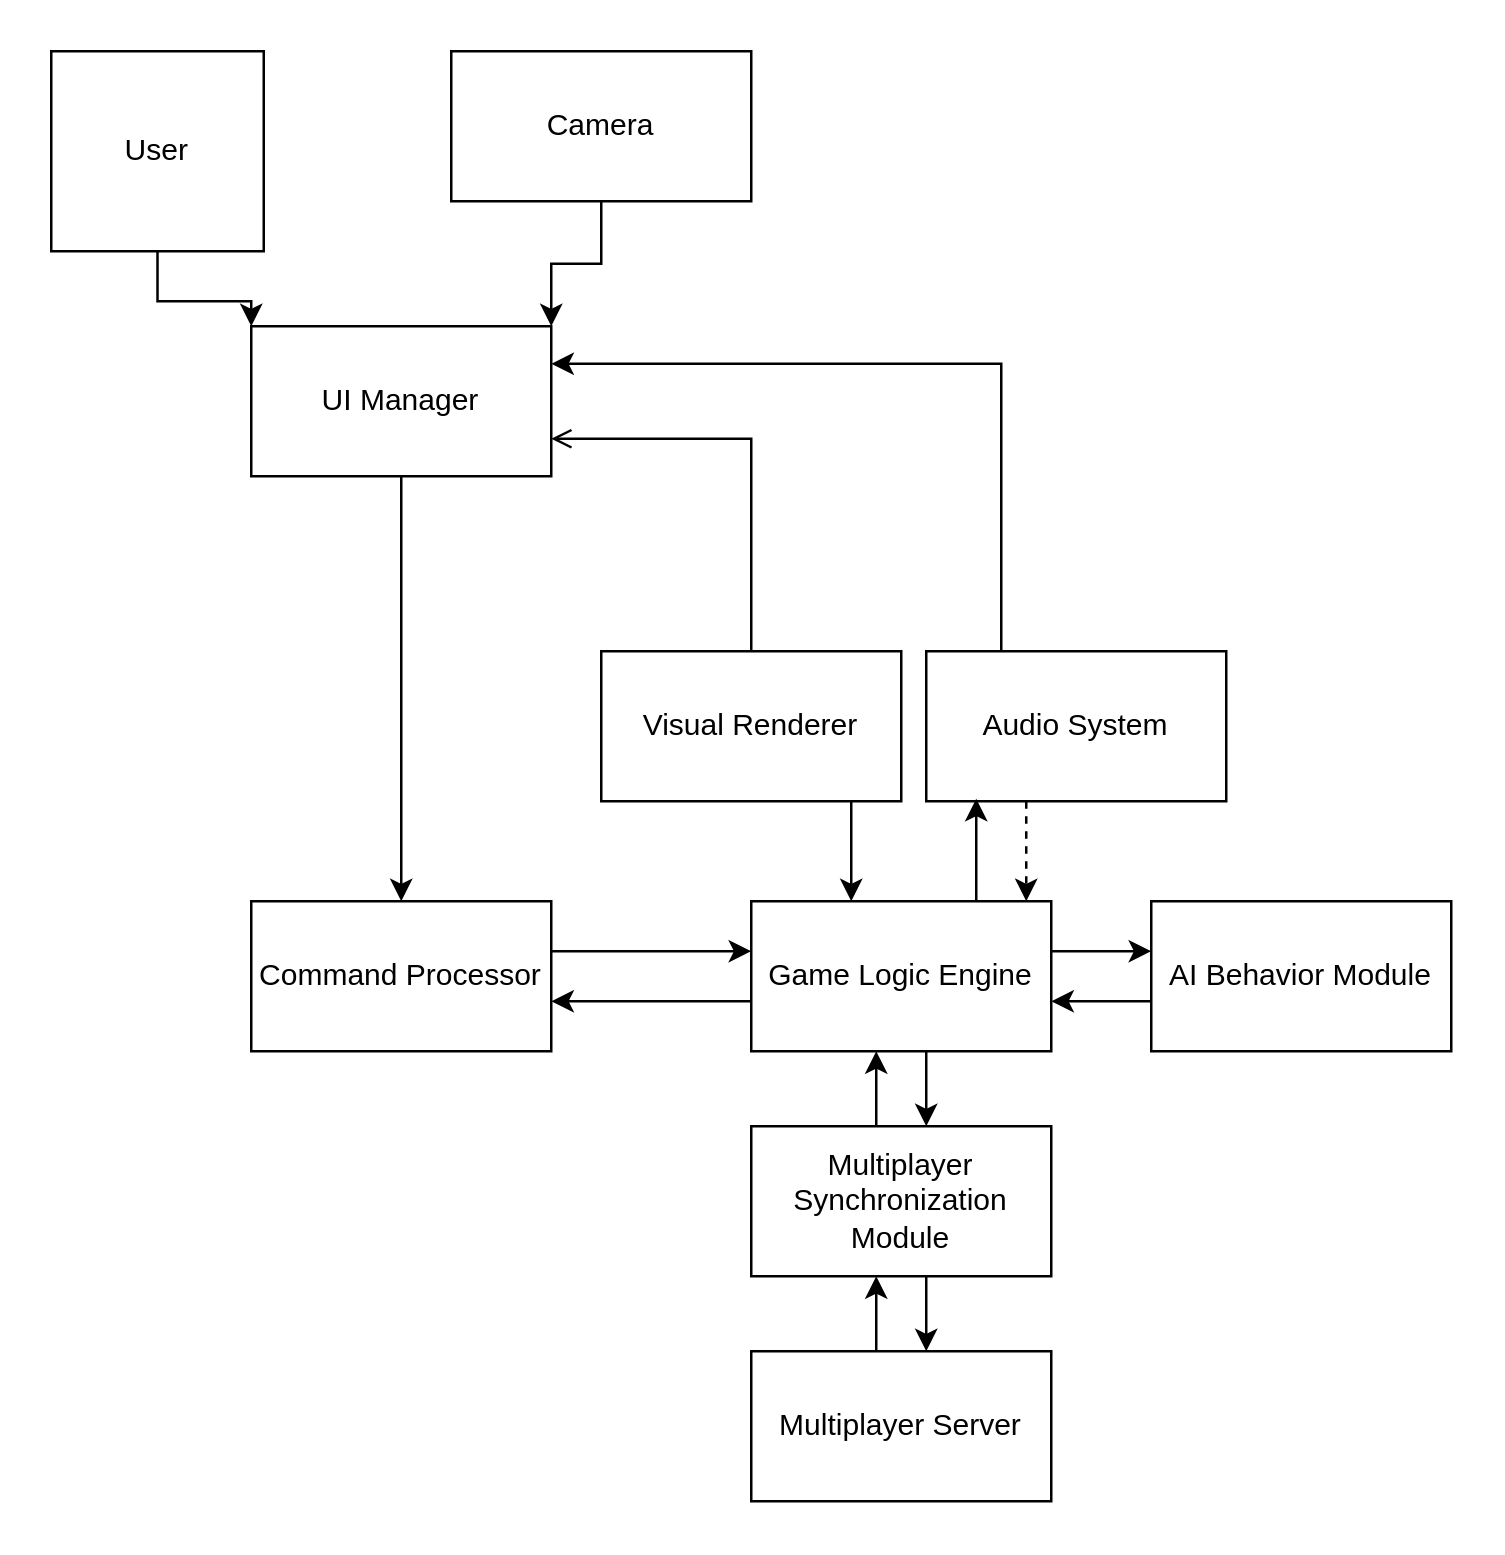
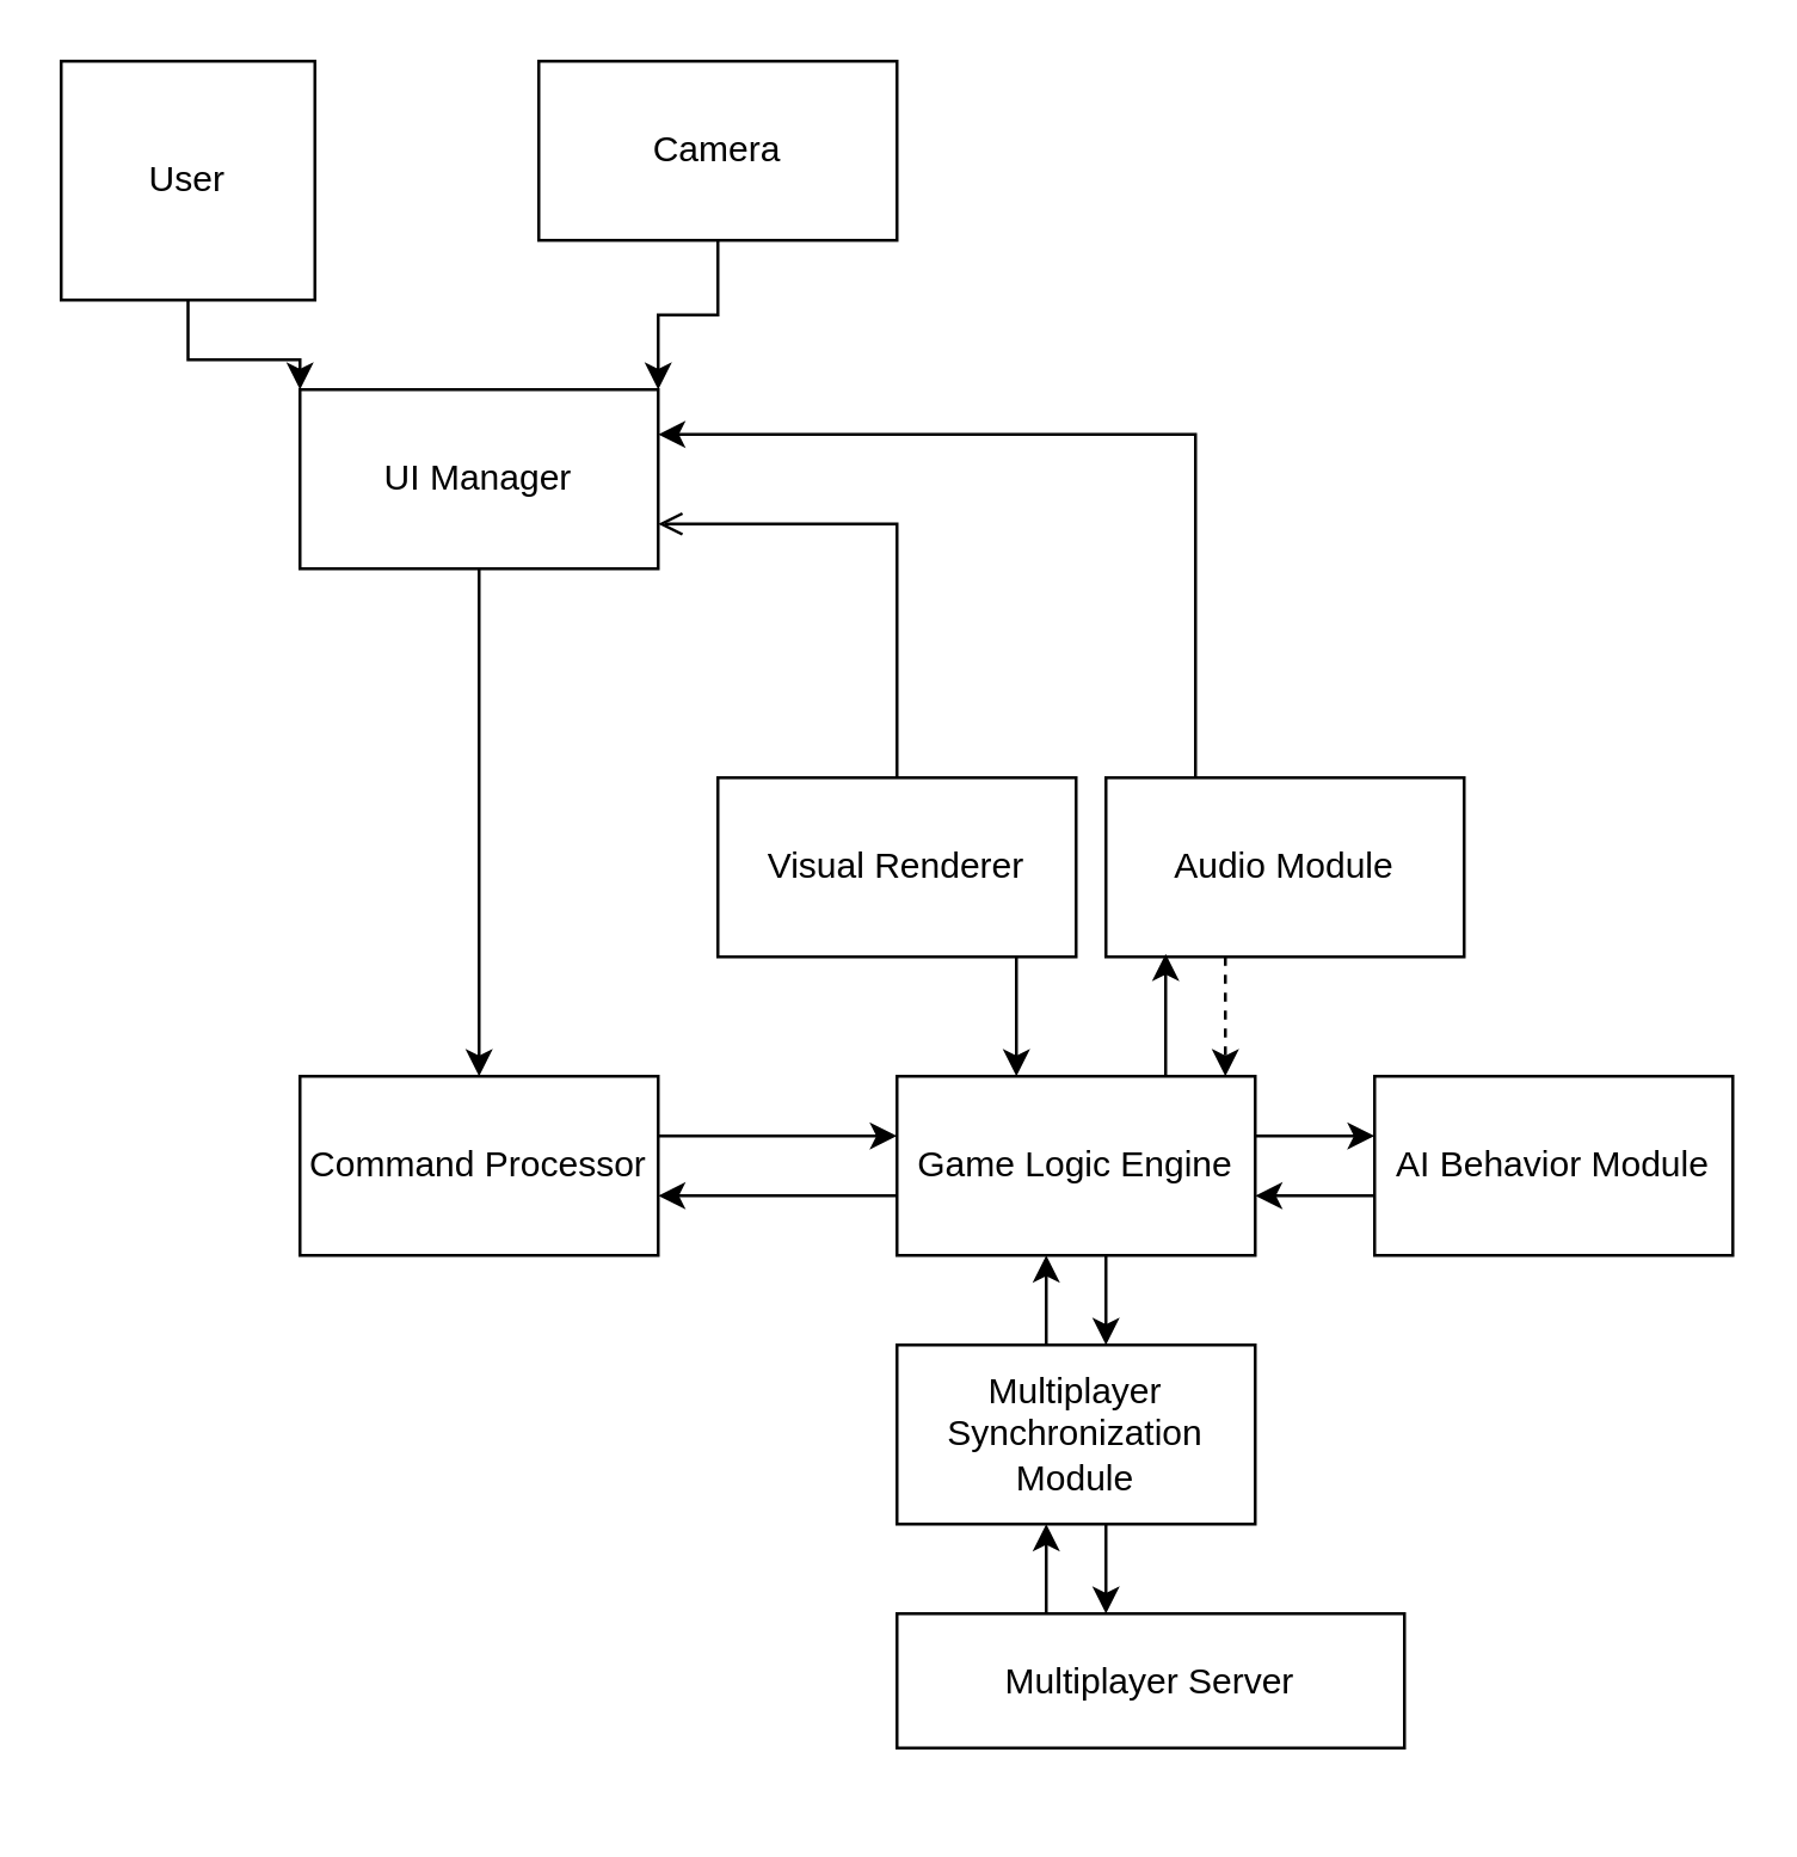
- <mxCell id="25" value="Audio System" style="rounded=0;whiteSpace=wrap;html=1;" vertex="1" parent="1"><mxGeometry x="370" y="260" width="120" height="60" as="geometry" /></mxCell>
+ <mxCell id="25" value="Audio Module" style="rounded=0;whiteSpace=wrap;html=1;" vertex="1" parent="1"><mxGeometry x="370" y="260" width="120" height="60" as="geometry" /></mxCell>
- <mxCell id="20" value="Multiplayer Server" style="rounded=0;whiteSpace=wrap;html=1;" vertex="1" parent="1"><mxGeometry x="300" y="540" width="120" height="60" as="geometry" /></mxCell>
+ <mxCell id="20" value="Multiplayer Server" style="rounded=0;whiteSpace=wrap;html=1;" vertex="1" parent="1"><mxGeometry x="300" y="540" width="170" height="45" as="geometry" /></mxCell>
